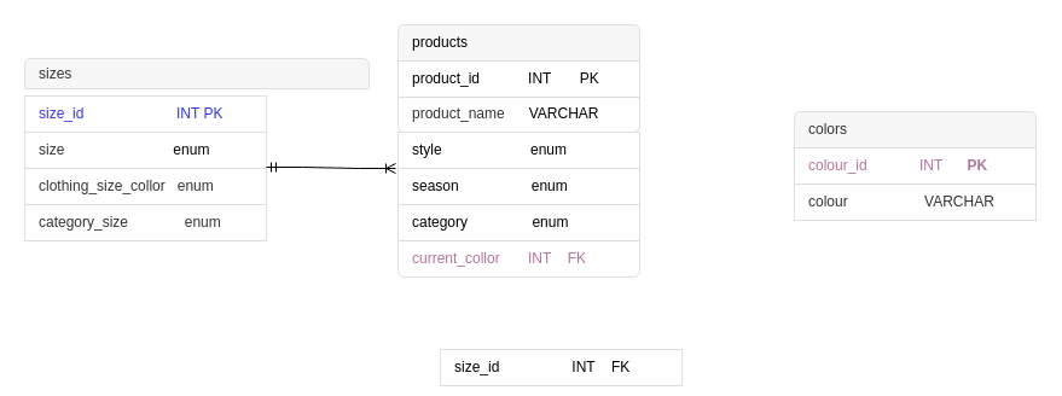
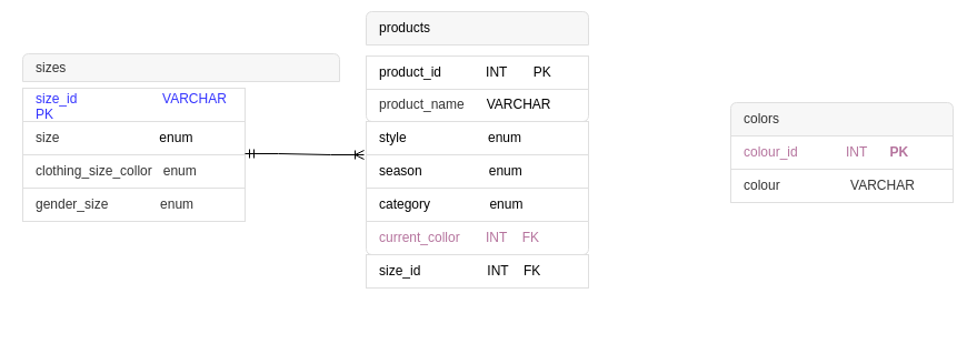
- <mxCell id="3" value="&lt;span style=&quot;color: rgb(0, 0, 0); text-align: center;&quot;&gt;products&lt;/span&gt;" style="text;strokeColor=#DFDFDF;fillColor=#F7F7F7;align=left;verticalAlign=middle;spacingLeft=10;spacingRight=10;overflow=hidden;points=[[0,0.5],[1,0.5]];portConstraint=eastwest;rotatable=0;whiteSpace=wrap;html=1;shape=mxgraph.bootstrap.topButton;rSize=5;fontColor=#333333;" parent="1" vertex="1"><mxGeometry x="329" y="20" width="200" height="30" as="geometry" /></mxCell>
+ <mxCell id="3" value="&lt;span style=&quot;color: rgb(0, 0, 0); text-align: center;&quot;&gt;products&lt;/span&gt;" style="text;strokeColor=#DFDFDF;fillColor=#F7F7F7;align=left;verticalAlign=middle;spacingLeft=10;spacingRight=10;overflow=hidden;points=[[0,0.5],[1,0.5]];portConstraint=eastwest;rotatable=0;whiteSpace=wrap;html=1;shape=mxgraph.bootstrap.topButton;rSize=5;fontColor=#333333;" parent="1" vertex="1"><mxGeometry x="329" y="10" width="200" height="30" as="geometry" /></mxCell>
- <mxCell id="18" value="&lt;font face=&quot;Helvetica&quot;&gt;size_id&amp;nbsp; &amp;nbsp; &amp;nbsp; &amp;nbsp; &amp;nbsp; &amp;nbsp; &amp;nbsp; &amp;nbsp; &amp;nbsp; &amp;nbsp; &amp;nbsp; &amp;nbsp;INT PK&amp;nbsp;&amp;nbsp;&lt;b&gt;&amp;nbsp;&lt;/b&gt;&lt;/font&gt;" style="text;strokeColor=#DFDFDF;fillColor=#FFFFFF;align=left;verticalAlign=middle;spacingLeft=10;spacingRight=10;overflow=hidden;points=[[0,0.5],[1,0.5]];portConstraint=eastwest;rotatable=0;whiteSpace=wrap;html=1;rSize=5;fontColor=#3333FF;" parent="1" vertex="1"><mxGeometry x="20" y="79" width="200" height="30" as="geometry" /></mxCell>
+ <mxCell id="18" value="&lt;font face=&quot;Helvetica&quot;&gt;size_id&amp;nbsp; &amp;nbsp; &amp;nbsp; &amp;nbsp; &amp;nbsp; &amp;nbsp; &amp;nbsp; &amp;nbsp; &amp;nbsp; &amp;nbsp; &amp;nbsp; &amp;nbsp;VARCHAR PK&amp;nbsp;&amp;nbsp;&lt;b&gt;&amp;nbsp;&lt;/b&gt;&lt;/font&gt;" style="text;strokeColor=#DFDFDF;fillColor=#FFFFFF;align=left;verticalAlign=middle;spacingLeft=10;spacingRight=10;overflow=hidden;points=[[0,0.5],[1,0.5]];portConstraint=eastwest;rotatable=0;whiteSpace=wrap;html=1;rSize=5;fontColor=#3333FF;" parent="1" vertex="1"><mxGeometry x="20" y="79" width="200" height="30" as="geometry" /></mxCell>
- <mxCell id="12" value="category_size&amp;nbsp; &amp;nbsp; &amp;nbsp; &amp;nbsp; &amp;nbsp; &amp;nbsp; &amp;nbsp; enum&amp;nbsp; &amp;nbsp;" style="text;strokeColor=#DFDFDF;fillColor=#FFFFFF;align=left;verticalAlign=middle;spacingLeft=10;spacingRight=10;overflow=hidden;points=[[0,0.5],[1,0.5]];portConstraint=eastwest;rotatable=0;whiteSpace=wrap;html=1;rSize=5;fontColor=#333333;" parent="1" vertex="1"><mxGeometry x="20" y="169" width="200" height="30" as="geometry" /></mxCell>
+ <mxCell id="12" value="gender_size&amp;nbsp; &amp;nbsp; &amp;nbsp; &amp;nbsp; &amp;nbsp; &amp;nbsp; &amp;nbsp; enum&amp;nbsp; &amp;nbsp;" style="text;strokeColor=#DFDFDF;fillColor=#FFFFFF;align=left;verticalAlign=middle;spacingLeft=10;spacingRight=10;overflow=hidden;points=[[0,0.5],[1,0.5]];portConstraint=eastwest;rotatable=0;whiteSpace=wrap;html=1;rSize=5;fontColor=#333333;" parent="1" vertex="1"><mxGeometry x="20" y="169" width="200" height="30" as="geometry" /></mxCell>
- <mxCell id="19" value="&lt;font color=&quot;#000000&quot;&gt;size_id&amp;nbsp; &amp;nbsp; &amp;nbsp; &amp;nbsp; &amp;nbsp; &amp;nbsp; &amp;nbsp; &amp;nbsp; &amp;nbsp; INT&amp;nbsp; &amp;nbsp; FK&lt;/font&gt;" style="text;strokeColor=#DFDFDF;fillColor=#FFFFFF;align=left;verticalAlign=middle;spacingLeft=10;spacingRight=10;overflow=hidden;points=[[0,0.5],[1,0.5]];portConstraint=eastwest;rotatable=0;whiteSpace=wrap;html=1;rSize=5;fontColor=#333333;" parent="1" vertex="1"><mxGeometry x="364" y="289" width="200" height="30" as="geometry" /></mxCell>
+ <mxCell id="19" value="&lt;font color=&quot;#000000&quot;&gt;size_id&amp;nbsp; &amp;nbsp; &amp;nbsp; &amp;nbsp; &amp;nbsp; &amp;nbsp; &amp;nbsp; &amp;nbsp; &amp;nbsp; INT&amp;nbsp; &amp;nbsp; FK&lt;/font&gt;" style="text;strokeColor=#DFDFDF;fillColor=#FFFFFF;align=left;verticalAlign=middle;spacingLeft=10;spacingRight=10;overflow=hidden;points=[[0,0.5],[1,0.5]];portConstraint=eastwest;rotatable=0;whiteSpace=wrap;html=1;rSize=5;fontColor=#333333;" parent="1" vertex="1"><mxGeometry x="329" y="229" width="200" height="30" as="geometry" /></mxCell>
